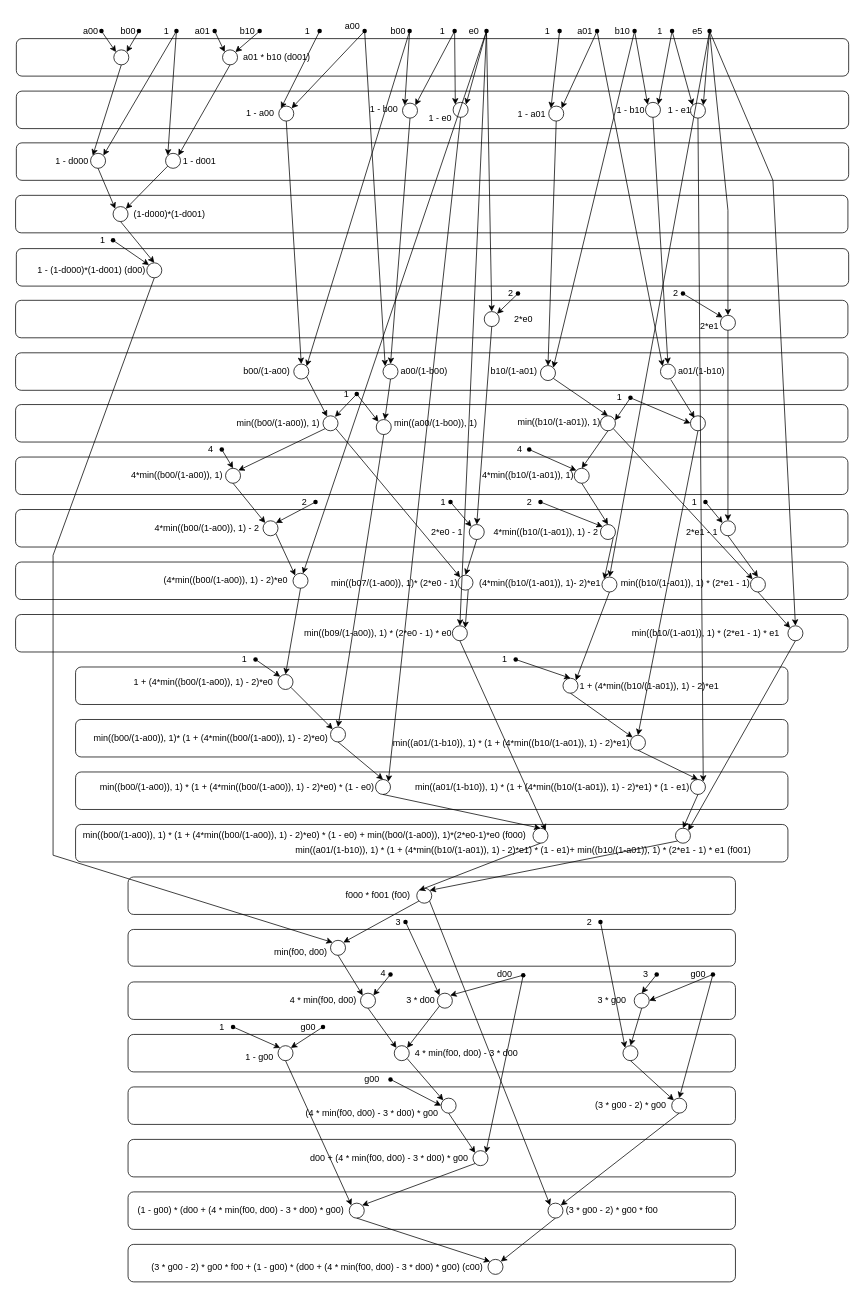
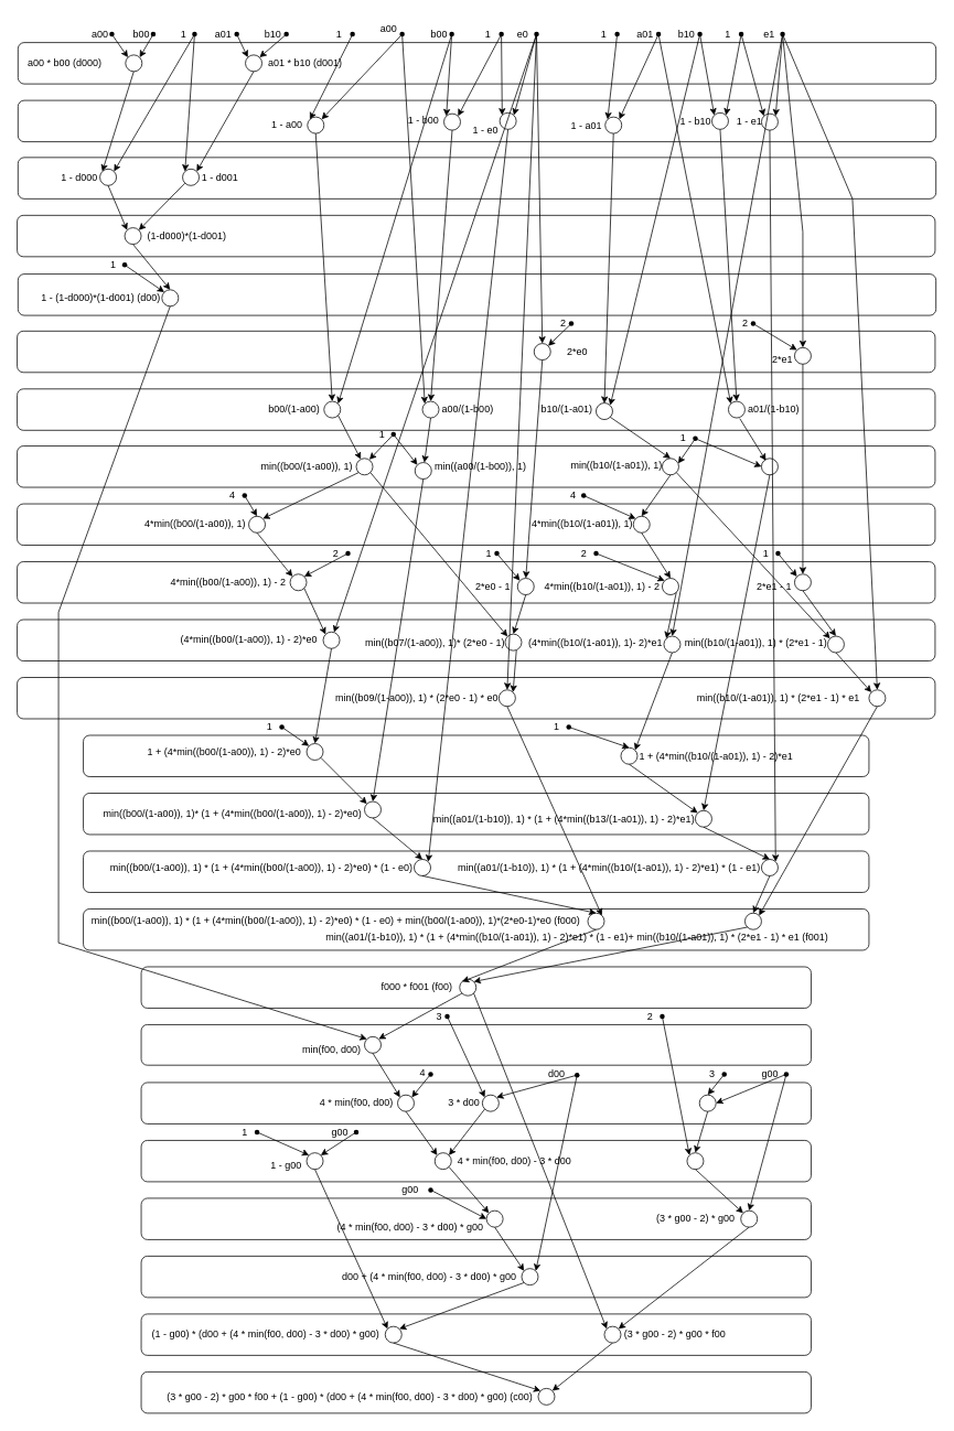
- <mxCell id="52" value="e5" style="text;html=1;align=center;verticalAlign=middle;resizable=0;points=[];autosize=1;strokeColor=none;fillColor=none;" parent="1" vertex="1"><mxGeometry x="908.5" y="27" width="40" height="30" as="geometry" /></mxCell>
+ <mxCell id="52" value="e1" style="text;html=1;align=center;verticalAlign=middle;resizable=0;points=[];autosize=1;strokeColor=none;fillColor=none;" parent="1" vertex="1"><mxGeometry x="908.5" y="27" width="40" height="30" as="geometry" /></mxCell>
+ <mxCell id="15" value="a00 * b00 (d000)" style="text;html=1;align=left;verticalAlign=middle;whiteSpace=wrap;rounded=0;" parent="1" vertex="1"><mxGeometry x="31" y="61" width="120" height="30" as="geometry" /></mxCell>
- <mxCell id="279" value="min((a01/(1-b10)), 1)&amp;nbsp;* (1 + (4*min((b10/(1-a01)), 1)&amp;nbsp;- 2)*e1)" style="text;html=1;align=center;verticalAlign=middle;resizable=0;points=[];autosize=1;strokeColor=none;fillColor=none;" parent="1" vertex="1"><mxGeometry x="511" y="976" width="340" height="30" as="geometry" /></mxCell>
+ <mxCell id="279" value="min((a01/(1-b10)), 1)&amp;nbsp;* (1 + (4*min((b13/(1-a01)), 1)&amp;nbsp;- 2)*e1)" style="text;html=1;align=center;verticalAlign=middle;resizable=0;points=[];autosize=1;strokeColor=none;fillColor=none;" parent="1" vertex="1"><mxGeometry x="511" y="976" width="340" height="30" as="geometry" /></mxCell>
- <mxCell id="284" value="3 * g00" style="text;html=1;align=center;verticalAlign=middle;resizable=0;points=[];autosize=1;strokeColor=none;fillColor=none;" parent="1" vertex="1"><mxGeometry x="785" y="1319" width="60" height="30" as="geometry" /></mxCell>
